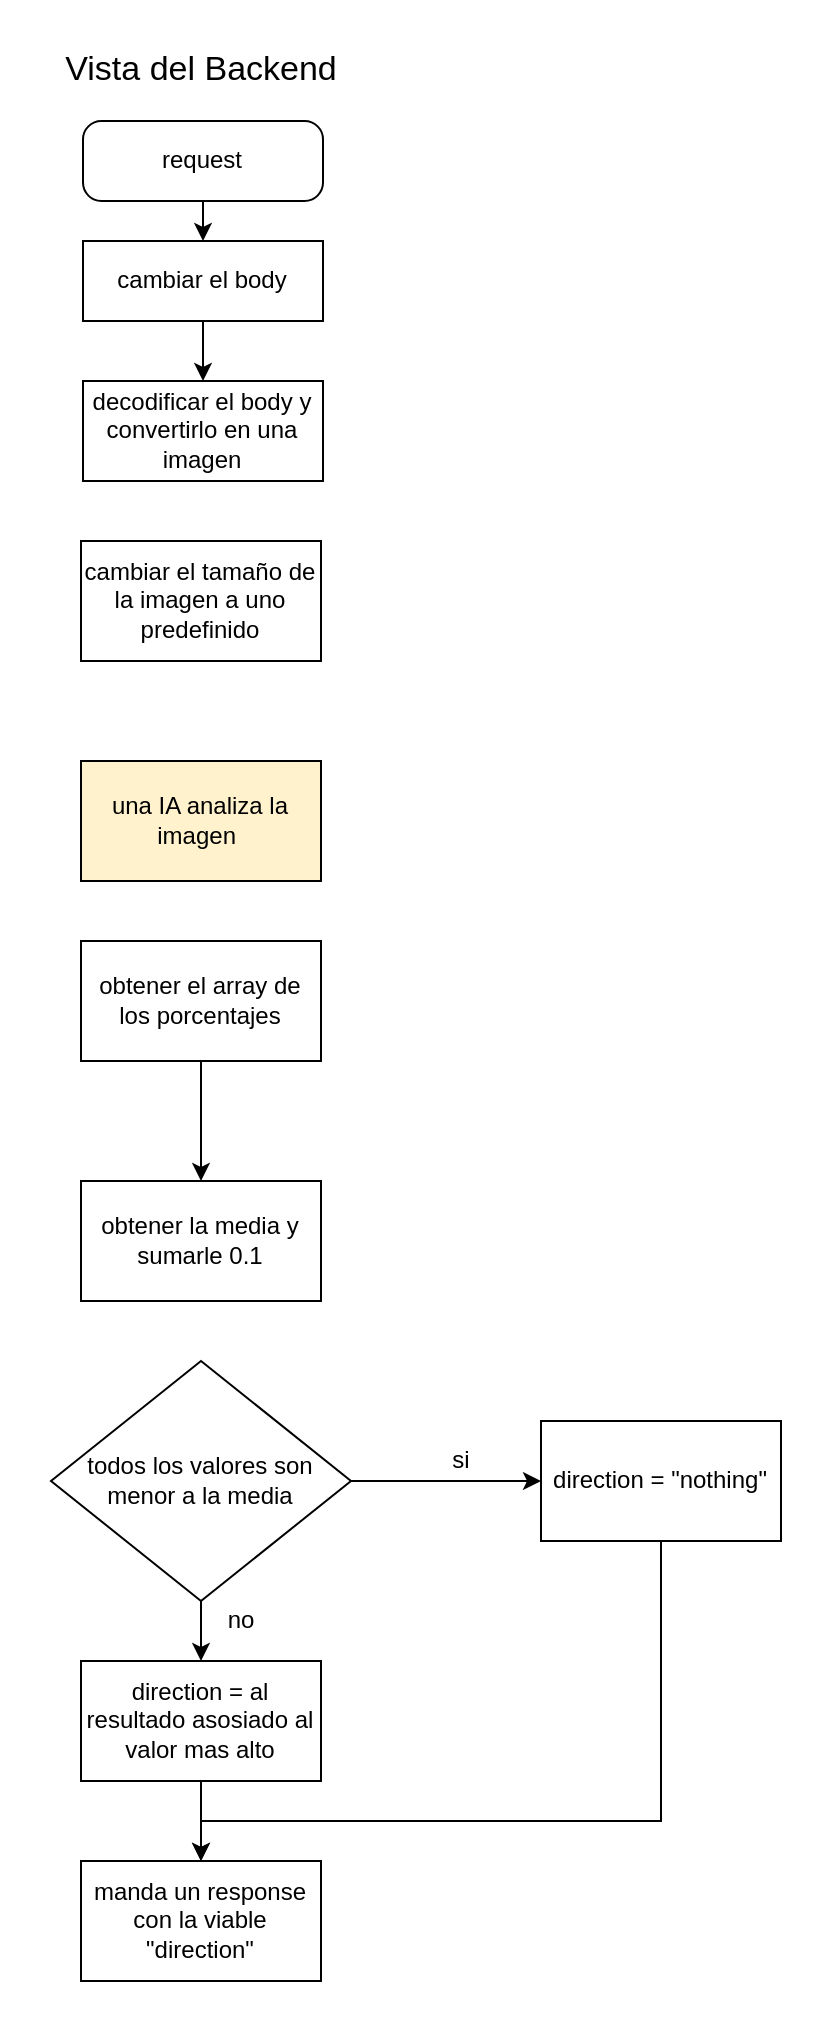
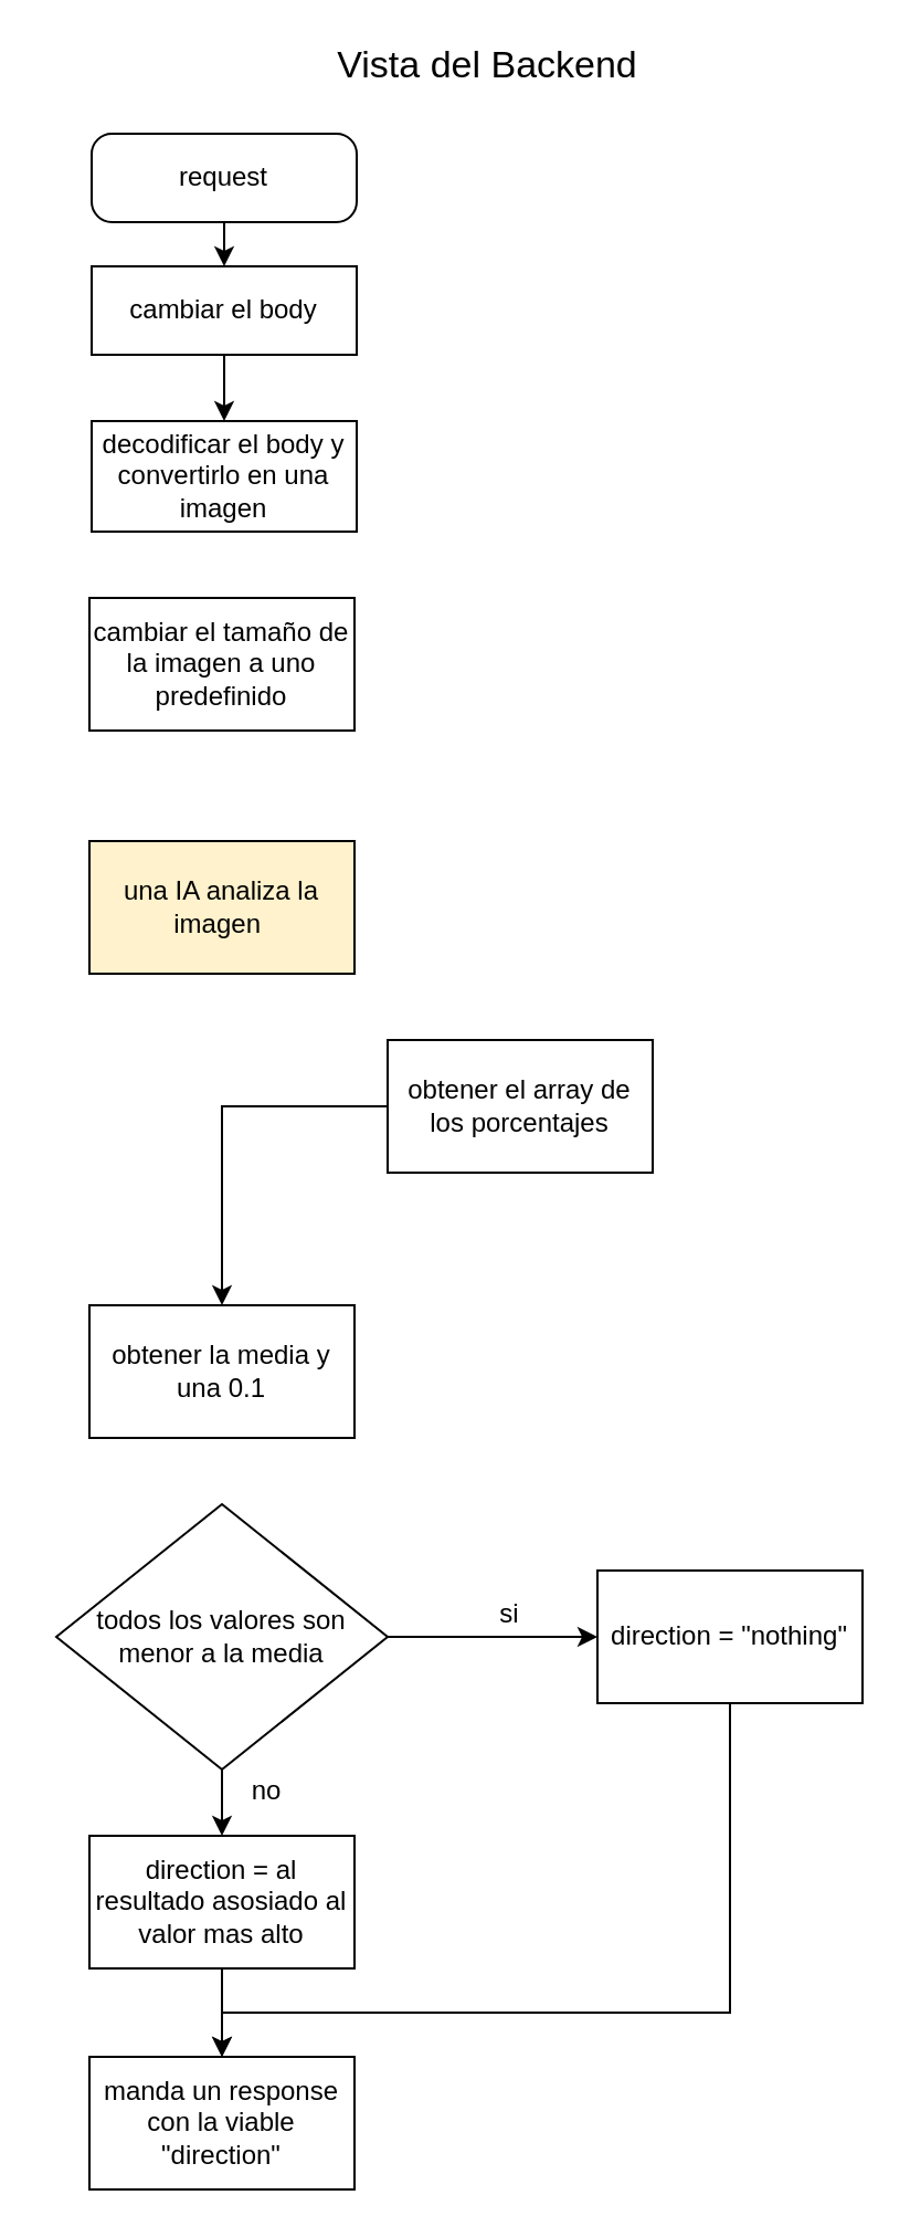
- <mxCell id="6" value="&lt;font style=&quot;font-size: 17px;&quot;&gt;Vista del Backend&lt;/font&gt;" style="text;html=1;align=center;verticalAlign=middle;resizable=0;points=[];autosize=1;strokeColor=none;fillColor=none;" vertex="1" parent="1"><mxGeometry x="20" y="20" width="160" height="30" as="geometry" /></mxCell>
+ <mxCell id="6" value="&lt;font style=&quot;font-size: 17px;&quot;&gt;Vista del Backend&lt;/font&gt;" style="text;html=1;align=center;verticalAlign=middle;resizable=0;points=[];autosize=1;strokeColor=none;fillColor=none;" vertex="1" parent="1"><mxGeometry x="140" y="15" width="160" height="30" as="geometry" /></mxCell>
- <mxCell id="11" value="obtener el array de los porcentajes" style="whiteSpace=wrap;html=1;rounded=1;glass=0;strokeWidth=1;shadow=0;arcSize=0;" vertex="1" parent="1"><mxGeometry x="40" y="470" width="120" height="60" as="geometry" /></mxCell>
+ <mxCell id="11" value="obtener el array de los porcentajes" style="whiteSpace=wrap;html=1;rounded=1;glass=0;strokeWidth=1;shadow=0;arcSize=0;" vertex="1" parent="1"><mxGeometry x="175" y="470" width="120" height="60" as="geometry" /></mxCell>
- <mxCell id="12" value="obtener la media y sumarle 0.1" style="whiteSpace=wrap;html=1;rounded=1;glass=0;strokeWidth=1;shadow=0;arcSize=0;" vertex="1" parent="1"><mxGeometry x="40" y="590" width="120" height="60" as="geometry" /></mxCell>
+ <mxCell id="12" value="obtener la media y una 0.1" style="whiteSpace=wrap;html=1;rounded=1;glass=0;strokeWidth=1;shadow=0;arcSize=0;" vertex="1" parent="1"><mxGeometry x="40" y="590" width="120" height="60" as="geometry" /></mxCell>
